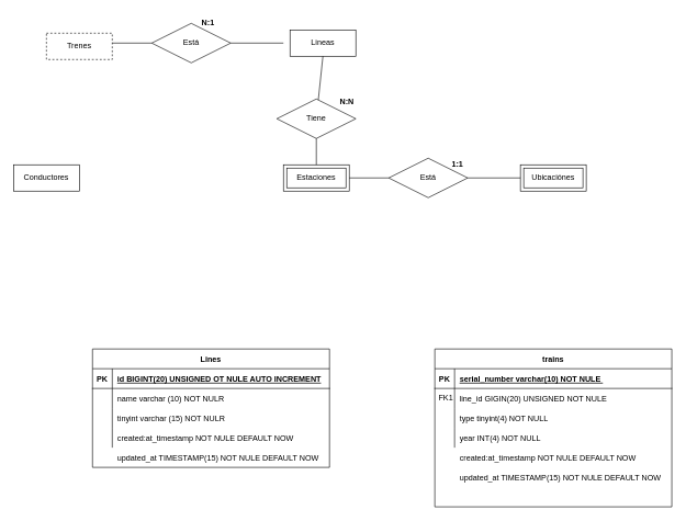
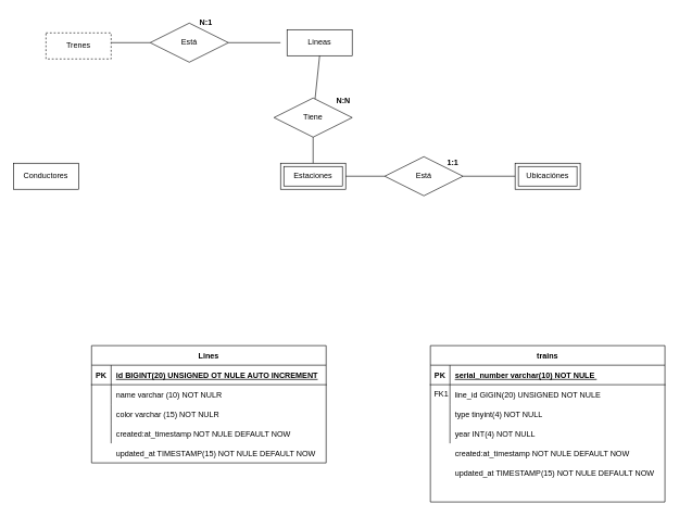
- <mxCell id="28" value="tinyint varchar (15) NOT NULR" style="shape=partialRectangle;connectable=0;fillColor=none;top=0;left=0;bottom=0;right=0;align=left;spacingLeft=6;overflow=hidden;" vertex="1" parent="26"><mxGeometry x="30" width="330" height="30" as="geometry"><mxRectangle width="330" height="30" as="alternateBounds" /></mxGeometry></mxCell>
+ <mxCell id="28" value="color varchar (15) NOT NULR" style="shape=partialRectangle;connectable=0;fillColor=none;top=0;left=0;bottom=0;right=0;align=left;spacingLeft=6;overflow=hidden;" vertex="1" parent="26"><mxGeometry x="30" width="330" height="30" as="geometry"><mxRectangle width="330" height="30" as="alternateBounds" /></mxGeometry></mxCell>
